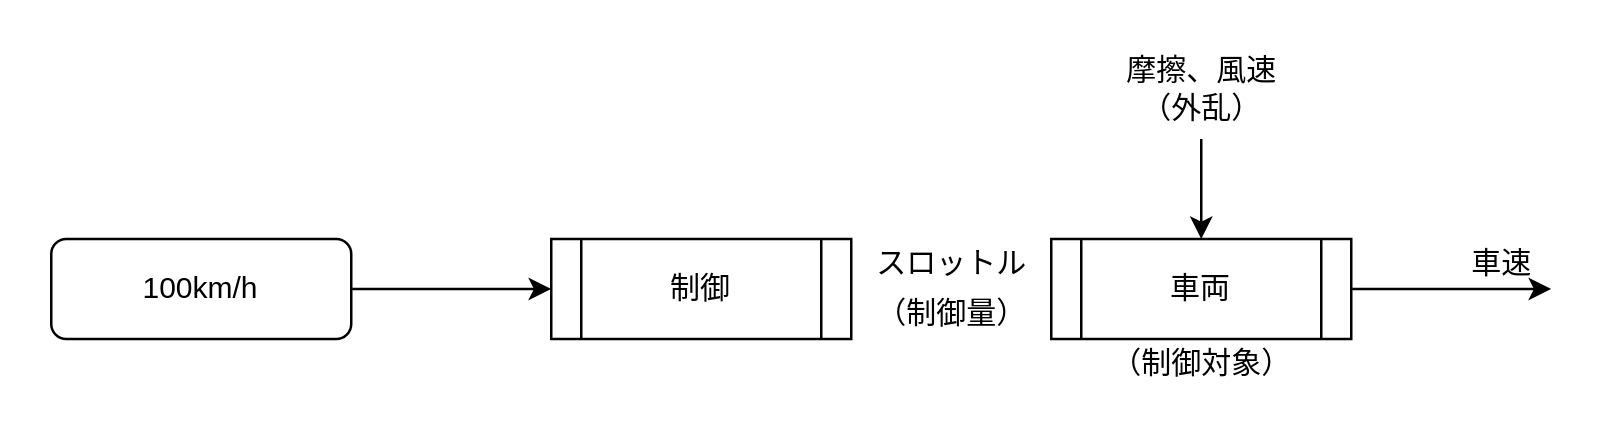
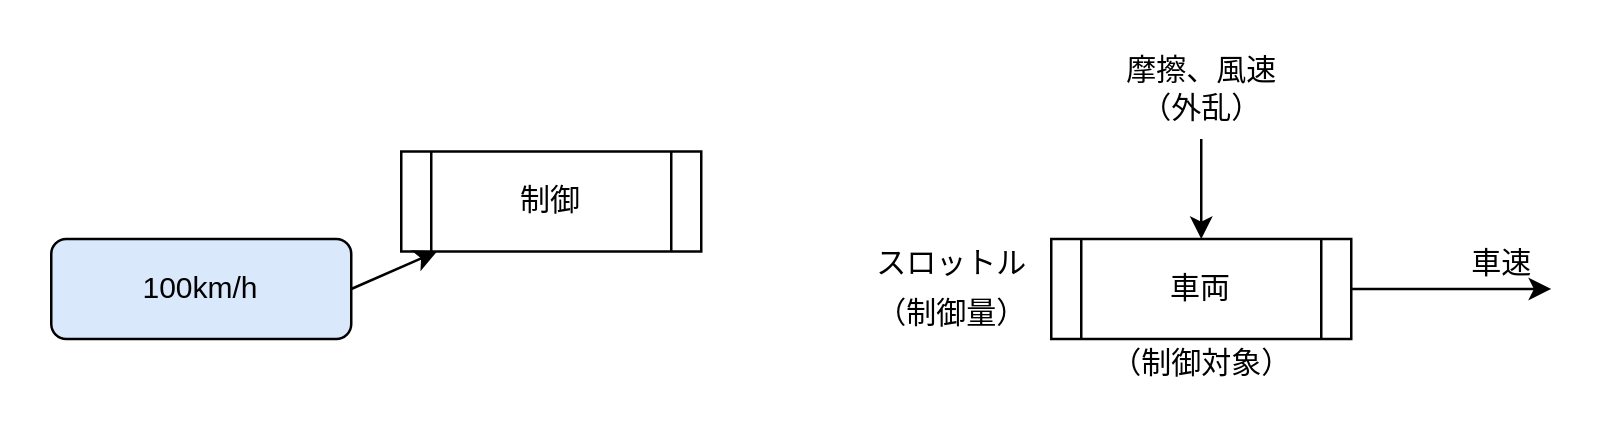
- <mxCell id="2" value="100km/h" style="rounded=1;whiteSpace=wrap;html=1;" vertex="1" parent="1"><mxGeometry x="20" y="95" width="120" height="40" as="geometry" /></mxCell>
+ <mxCell id="2" value="100km/h" style="rounded=1;whiteSpace=wrap;html=1;fillColor=#dae8fc;" vertex="1" parent="1"><mxGeometry x="20" y="95" width="120" height="40" as="geometry" /></mxCell>
- <mxCell id="5" value="制御" style="shape=process;whiteSpace=wrap;html=1;backgroundOutline=1;" vertex="1" parent="1"><mxGeometry x="220" y="95" width="120" height="40" as="geometry" /></mxCell>
+ <mxCell id="5" value="制御" style="shape=process;whiteSpace=wrap;html=1;backgroundOutline=1;" vertex="1" parent="1"><mxGeometry x="160" y="60" width="120" height="40" as="geometry" /></mxCell>
